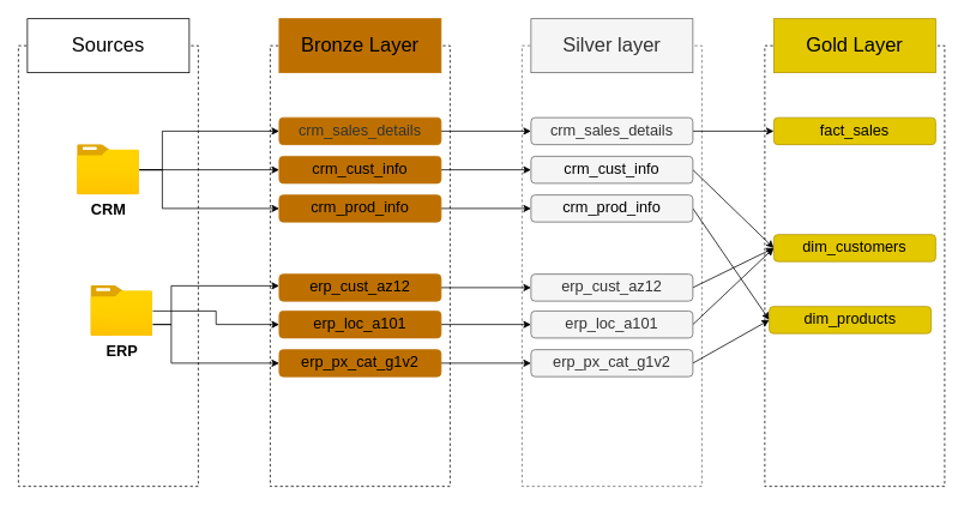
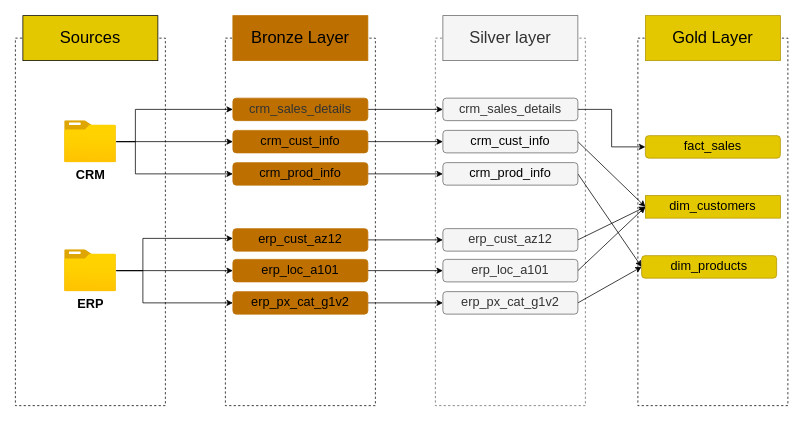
- <mxCell id="3" value="&lt;font style=&quot;font-size: 22px;&quot;&gt;Sources&lt;/font&gt;" style="rounded=0;whiteSpace=wrap;html=1;" parent="1" vertex="1"><mxGeometry x="30" y="20" width="180" height="60" as="geometry" /></mxCell>
+ <mxCell id="3" value="&lt;font style=&quot;font-size: 22px;&quot;&gt;Sources&lt;/font&gt;" style="rounded=0;whiteSpace=wrap;html=1;fillColor=#e3c800;" parent="1" vertex="1"><mxGeometry x="30" y="20" width="180" height="60" as="geometry" /></mxCell>
- <mxCell id="42" value="&lt;font style=&quot;font-size: 17px;&quot;&gt;fact_sales&lt;/font&gt;" style="rounded=1;whiteSpace=wrap;html=1;fillColor=#e3c800;strokeColor=#B09500;fontColor=#000000;" vertex="1" parent="1"><mxGeometry x="860" y="130" width="180" height="30" as="geometry" /></mxCell>
+ <mxCell id="42" value="&lt;font style=&quot;font-size: 17px;&quot;&gt;fact_sales&lt;/font&gt;" style="rounded=1;whiteSpace=wrap;html=1;fillColor=#e3c800;strokeColor=#B09500;fontColor=#000000;" vertex="1" parent="1"><mxGeometry x="860" y="180" width="180" height="30" as="geometry" /></mxCell>
- <mxCell id="43" value="&lt;font style=&quot;font-size: 17px;&quot;&gt;dim_customers&lt;/font&gt;" style="rounded=1;whiteSpace=wrap;html=1;fillColor=#e3c800;strokeColor=#B09500;fontColor=#000000;" vertex="1" parent="1"><mxGeometry x="860" y="260" width="180" height="30" as="geometry" /></mxCell>
+ <mxCell id="43" value="&lt;font style=&quot;font-size: 17px;&quot;&gt;dim_customers&lt;/font&gt;" style="whiteSpace=wrap;html=1;fillColor=#e3c800;strokeColor=#B09500;fontColor=#000000;rounded=0;" vertex="1" parent="1"><mxGeometry x="860" y="260" width="180" height="30" as="geometry" /></mxCell>
- <mxCell id="11" value="ERP" style="image;aspect=fixed;html=1;points=[];align=center;fontSize=17;image=img/lib/azure2/general/Folder_Blank.svg;fontStyle=1" parent="1" vertex="1"><mxGeometry x="100.5" y="317" width="69" height="56.0" as="geometry" /></mxCell>
+ <mxCell id="11" value="ERP" style="image;aspect=fixed;html=1;points=[];align=center;fontSize=17;image=img/lib/azure2/general/Folder_Blank.svg;fontStyle=1" parent="1" vertex="1"><mxGeometry x="85.5" y="332" width="69" height="56.0" as="geometry" /></mxCell>
